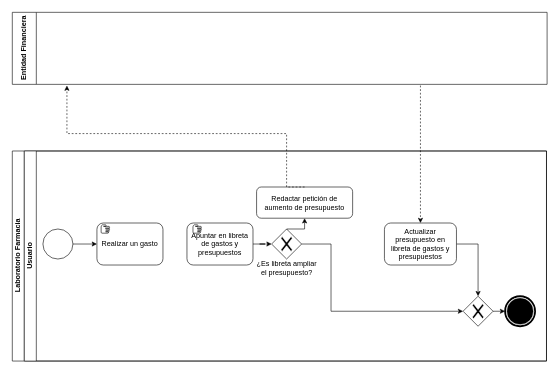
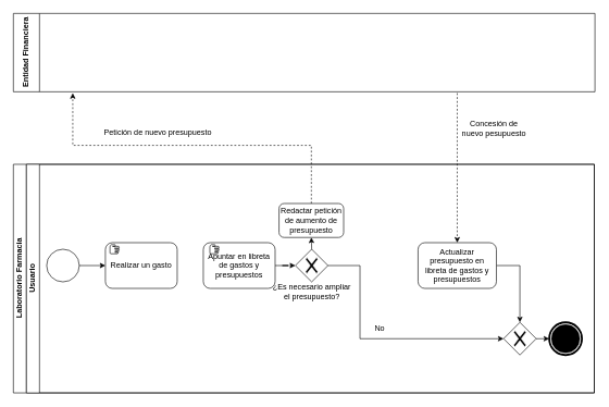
+ <mxCell id="24" value="Concesión de&lt;br&gt;nuevo pesupuesto" style="text;html=1;align=center;verticalAlign=middle;resizable=0;points=[];autosize=1;" vertex="1" parent="1"><mxGeometry x="701" y="182" width="110" height="30" as="geometry" /></mxCell>
+ <mxCell id="25" value="Petición de nuevo presupuesto" style="text;html=1;align=center;verticalAlign=middle;resizable=0;points=[];autosize=1;" vertex="1" parent="1"><mxGeometry x="151" y="192" width="180" height="20" as="geometry" /></mxCell>
- <mxCell id="14" value="Redactar petición de aumento de presupuesto" style="shape=ext;rounded=1;html=1;whiteSpace=wrap;" vertex="1" parent="3"><mxGeometry x="387" y="60" width="160" height="52" as="geometry" /></mxCell>
+ <mxCell id="14" value="Redactar petición de aumento de presupuesto" style="shape=ext;rounded=1;html=1;whiteSpace=wrap;" vertex="1" parent="3"><mxGeometry x="387" y="60" width="99" height="52" as="geometry" /></mxCell>
- <mxCell id="12" value="¿Es libreta ampliar&lt;br&gt;el presupuesto?" style="text;html=1;align=center;verticalAlign=middle;resizable=0;points=[];autosize=1;" vertex="1" parent="3"><mxGeometry x="372" y="180" width="130" height="30" as="geometry" /></mxCell>
+ <mxCell id="12" value="¿Es necesario ampliar&lt;br&gt;el presupuesto?" style="text;html=1;align=center;verticalAlign=middle;resizable=0;points=[];autosize=1;" vertex="1" parent="3"><mxGeometry x="372" y="180" width="130" height="30" as="geometry" /></mxCell>
+ <mxCell id="26" value="No" style="text;html=1;align=center;verticalAlign=middle;resizable=0;points=[];autosize=1;" vertex="1" parent="1"><mxGeometry x="566" y="492" width="30" height="20" as="geometry" /></mxCell>
